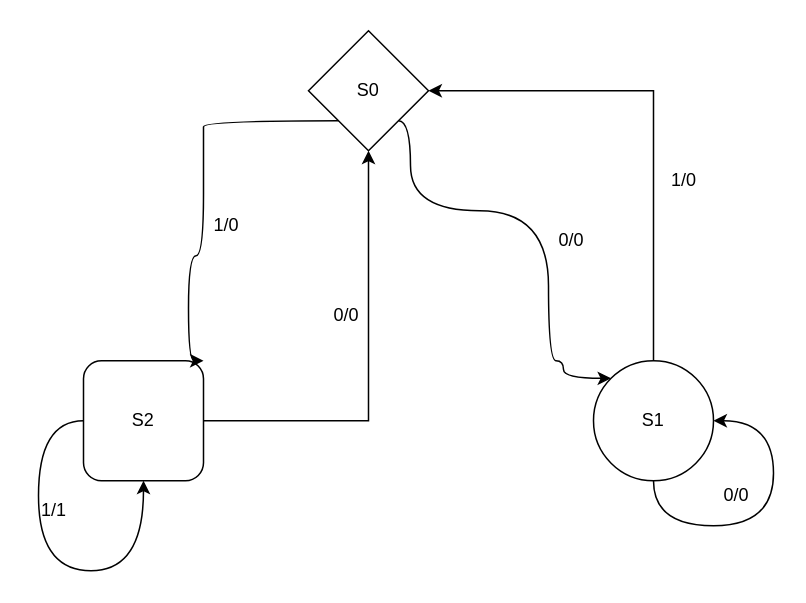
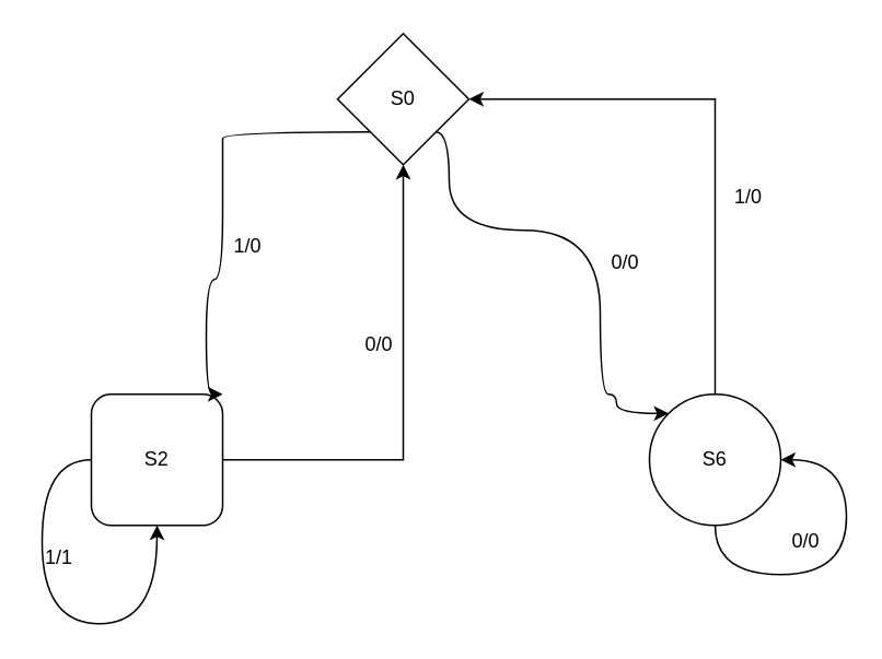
- <mxCell id="4" value="S1" style="ellipse;whiteSpace=wrap;html=1;aspect=fixed;" vertex="1" parent="1"><mxGeometry x="395" y="240" width="80" height="80" as="geometry" /></mxCell>
+ <mxCell id="4" value="S6" style="ellipse;whiteSpace=wrap;html=1;aspect=fixed;" vertex="1" parent="1"><mxGeometry x="395" y="240" width="80" height="80" as="geometry" /></mxCell>
